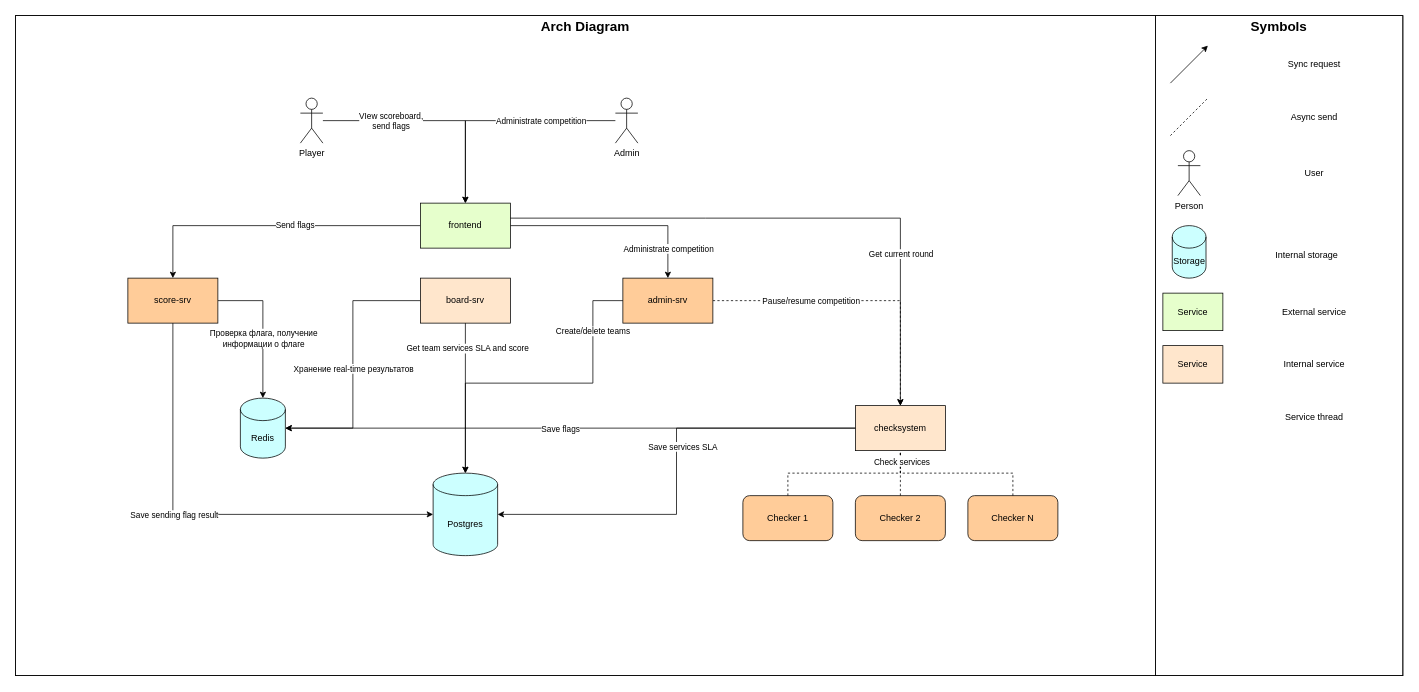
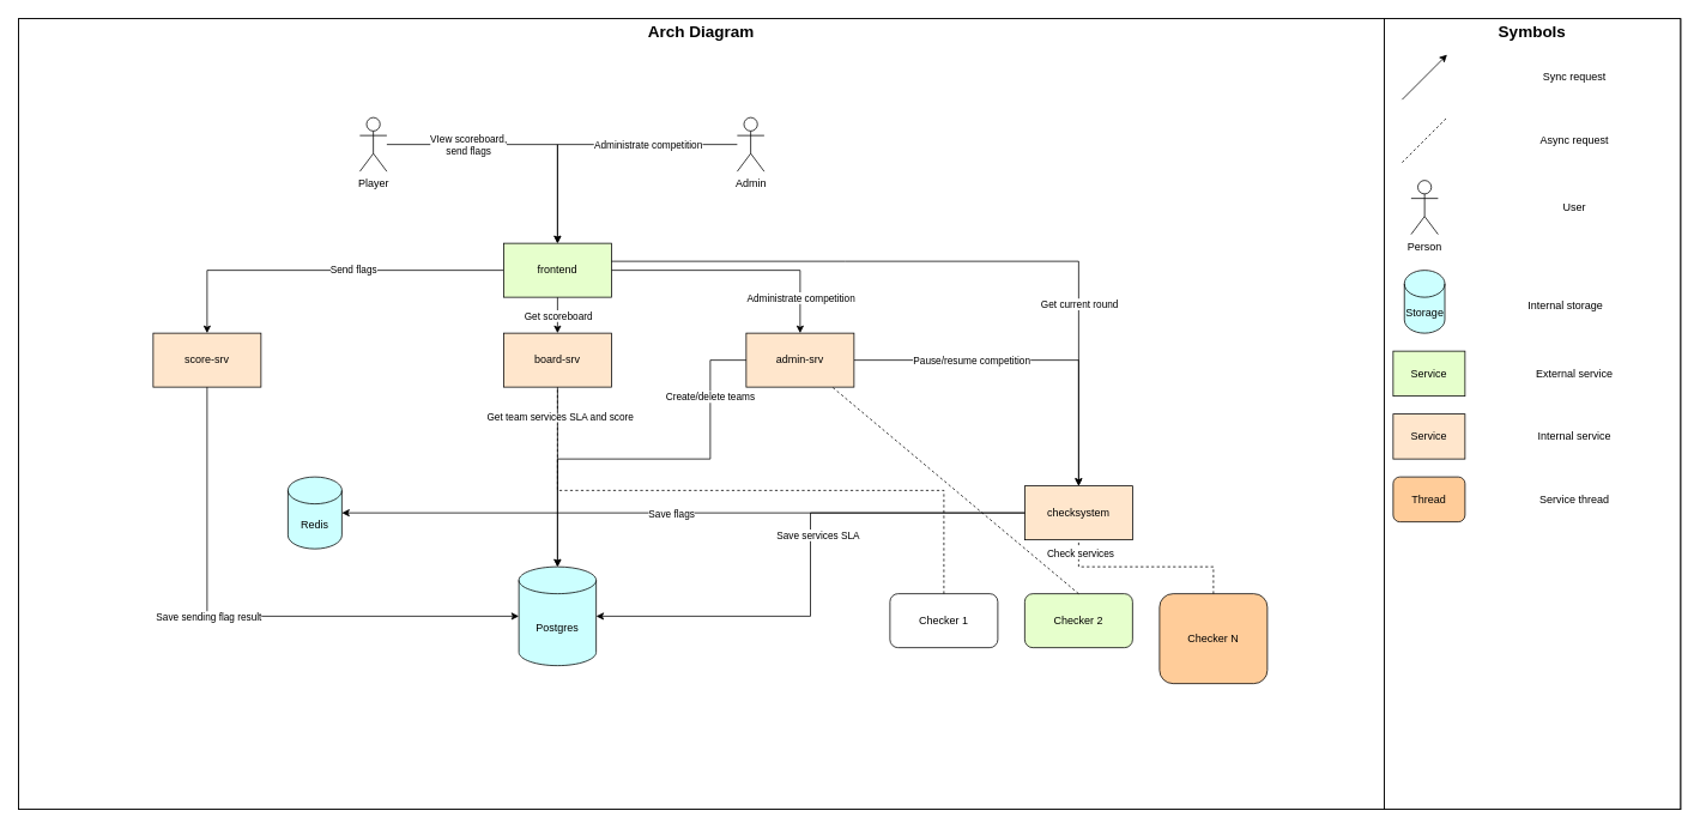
- <mxCell id="52" value="Async send" style="text;html=1;align=center;verticalAlign=middle;whiteSpace=wrap;rounded=0;" parent="1" vertex="1"><mxGeometry x="1634" y="140" width="236" height="30" as="geometry" /></mxCell>
+ <mxCell id="52" value="Async request" style="text;html=1;align=center;verticalAlign=middle;whiteSpace=wrap;rounded=0;" parent="1" vertex="1"><mxGeometry x="1634" y="140" width="236" height="30" as="geometry" /></mxCell>
+ <mxCell id="16" style="edgeStyle=orthogonalEdgeStyle;rounded=0;orthogonalLoop=1;jettySize=auto;html=1;entryX=0.5;entryY=0;entryDx=0;entryDy=0;" parent="1" source="20" target="22" edge="1"><mxGeometry relative="1" as="geometry"><mxPoint x="520" y="300" as="targetPoint" /></mxGeometry></mxCell>
+ <mxCell id="17" value="Get scoreboard" style="edgeLabel;html=1;align=center;verticalAlign=middle;resizable=0;points=[];" parent="16" vertex="1" connectable="0"><mxGeometry x="0.234" y="-1" relative="1" as="geometry"><mxPoint x="1" y="-5" as="offset" /></mxGeometry></mxCell>
- <mxCell id="7" value="score-srv" style="rounded=0;whiteSpace=wrap;html=1;fillColor=#ffcc99;" parent="1" vertex="1"><mxGeometry x="170" y="370" width="120" height="60" as="geometry" /></mxCell>
+ <mxCell id="7" value="score-srv" style="rounded=0;whiteSpace=wrap;html=1;fillColor=#FFE6CC;" parent="1" vertex="1"><mxGeometry x="170" y="370" width="120" height="60" as="geometry" /></mxCell>
- <mxCell id="5" style="edgeStyle=orthogonalEdgeStyle;rounded=0;orthogonalLoop=1;jettySize=auto;html=1;" parent="1" source="7" target="37" edge="1"><mxGeometry relative="1" as="geometry" /></mxCell>
- <mxCell id="6" value="Проверка флага, получение&lt;br&gt;информации о флаге" style="edgeLabel;html=1;align=center;verticalAlign=middle;resizable=0;points=[];" parent="5" vertex="1" connectable="0"><mxGeometry x="-0.312" y="-1" relative="1" as="geometry"><mxPoint x="1" y="45" as="offset" /></mxGeometry></mxCell>
- <mxCell id="25" value="admin-srv" style="rounded=0;whiteSpace=wrap;html=1;fillColor=#ffcc99;" parent="1" vertex="1"><mxGeometry x="830" y="370" width="120" height="60" as="geometry" /></mxCell>
+ <mxCell id="25" value="admin-srv" style="rounded=0;whiteSpace=wrap;html=1;fillColor=#FFE6CC;" parent="1" vertex="1"><mxGeometry x="830" y="370" width="120" height="60" as="geometry" /></mxCell>
- <mxCell id="23" style="edgeStyle=orthogonalEdgeStyle;rounded=0;orthogonalLoop=1;jettySize=auto;html=1;entryX=0.5;entryY=0;entryDx=0;entryDy=0;exitX=1;exitY=0.5;exitDx=0;exitDy=0;dashed=1;" parent="1" source="25" target="26" edge="1"><mxGeometry relative="1" as="geometry"><Array as="points"><mxPoint x="1200" y="400" /></Array></mxGeometry></mxCell>
+ <mxCell id="23" style="edgeStyle=orthogonalEdgeStyle;rounded=0;orthogonalLoop=1;jettySize=auto;html=1;entryX=0.5;entryY=0;entryDx=0;entryDy=0;exitX=1;exitY=0.5;exitDx=0;exitDy=0;" parent="1" source="25" target="26" edge="1"><mxGeometry relative="1" as="geometry"><Array as="points"><mxPoint x="1200" y="400" /></Array></mxGeometry></mxCell>
- <mxCell id="40" style="edgeStyle=orthogonalEdgeStyle;rounded=0;orthogonalLoop=1;jettySize=auto;html=1;entryX=1;entryY=0.5;entryDx=0;entryDy=0;entryPerimeter=0;" parent="1" source="22" target="37" edge="1"><mxGeometry relative="1" as="geometry"><Array as="points"><mxPoint x="470" y="400" /><mxPoint x="470" y="570" /></Array></mxGeometry></mxCell>
- <mxCell id="41" value="Хранение real-time результатов" style="edgeLabel;html=1;align=center;verticalAlign=middle;resizable=0;points=[];" parent="40" vertex="1" connectable="0"><mxGeometry x="-0.483" relative="1" as="geometry"><mxPoint y="90" as="offset" /></mxGeometry></mxCell>
+ <mxCell id="61" value="Thread" style="rounded=1;whiteSpace=wrap;html=1;fillColor=#FFCC99;" parent="1" vertex="1"><mxGeometry x="1550" y="530" width="80" height="50" as="geometry" /></mxCell>
- <mxCell id="44" value="" style="endArrow=none;dashed=1;html=1;rounded=0;entryX=0.5;entryY=1;entryDx=0;entryDy=0;exitX=0.5;exitY=0;exitDx=0;exitDy=0;edgeStyle=orthogonalEdgeStyle;" parent="1" source="31" target="26" edge="1"><mxGeometry width="50" height="50" relative="1" as="geometry"><mxPoint x="810" y="690" as="sourcePoint" /><mxPoint x="860" y="640" as="targetPoint" /></mxGeometry></mxCell>
+ <mxCell id="44" value="" style="endArrow=none;dashed=1;html=1;rounded=0;exitX=0.5;exitY=0;exitDx=0;exitDy=0;edgeStyle=orthogonalEdgeStyle;" parent="1" source="31" target="22" edge="1"><mxGeometry width="50" height="50" relative="1" as="geometry"><mxPoint x="810" y="690" as="sourcePoint" /><mxPoint x="860" y="640" as="targetPoint" /></mxGeometry></mxCell>
- <mxCell id="43" value="" style="endArrow=none;dashed=1;html=1;rounded=0;entryX=0.5;entryY=1;entryDx=0;entryDy=0;exitX=0.5;exitY=0;exitDx=0;exitDy=0;" parent="1" source="32" target="26" edge="1"><mxGeometry width="50" height="50" relative="1" as="geometry"><mxPoint x="1150" y="650" as="sourcePoint" /><mxPoint x="1200" y="600" as="targetPoint" /></mxGeometry></mxCell>
+ <mxCell id="43" value="" style="endArrow=none;dashed=1;html=1;rounded=0;exitX=0.5;exitY=0;exitDx=0;exitDy=0;" parent="1" source="32" target="25" edge="1"><mxGeometry width="50" height="50" relative="1" as="geometry"><mxPoint x="1150" y="650" as="sourcePoint" /><mxPoint x="1200" y="600" as="targetPoint" /></mxGeometry></mxCell>
- <mxCell id="31" value="Checker 1" style="rounded=1;whiteSpace=wrap;html=1;fillColor=#FFCC99;" parent="1" vertex="1"><mxGeometry x="990" y="660" width="120" height="60" as="geometry" /></mxCell>
+ <mxCell id="31" value="Checker 1" style="rounded=1;whiteSpace=wrap;html=1;fillColor=#ffffff;" parent="1" vertex="1"><mxGeometry x="990" y="660" width="120" height="60" as="geometry" /></mxCell>
- <mxCell id="32" value="Checker 2" style="rounded=1;whiteSpace=wrap;html=1;fillColor=#FFCC99;" parent="1" vertex="1"><mxGeometry x="1140" y="660" width="120" height="60" as="geometry" /></mxCell>
+ <mxCell id="32" value="Checker 2" style="rounded=1;whiteSpace=wrap;html=1;fillColor=#e6ffcc;" parent="1" vertex="1"><mxGeometry x="1140" y="660" width="120" height="60" as="geometry" /></mxCell>
- <mxCell id="42" value="Checker N" style="rounded=1;whiteSpace=wrap;html=1;fillColor=#FFCC99;" parent="1" vertex="1"><mxGeometry x="1290" y="660" width="120" height="60" as="geometry" /></mxCell>
+ <mxCell id="42" value="Checker N" style="rounded=1;whiteSpace=wrap;html=1;fillColor=#FFCC99;" parent="1" vertex="1"><mxGeometry x="1290" y="660" width="120" height="100" as="geometry" /></mxCell>
